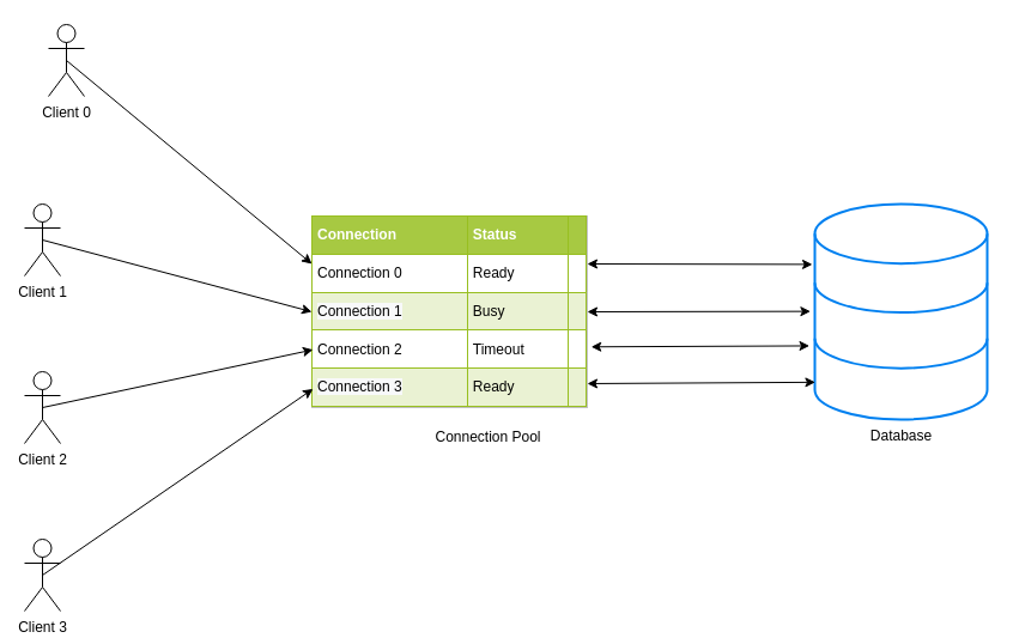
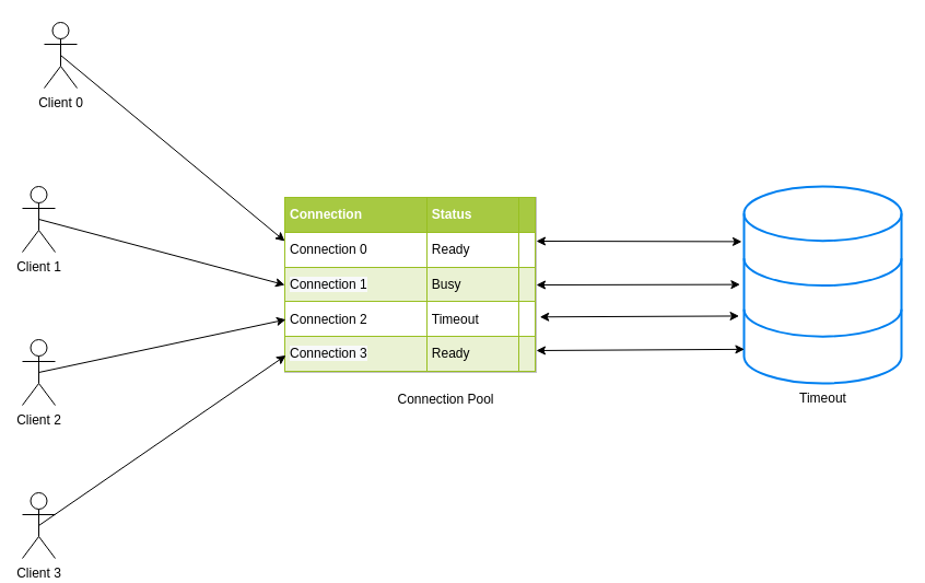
- <mxCell id="11" value="Database" style="html=1;verticalLabelPosition=bottom;align=center;labelBackgroundColor=#ffffff;verticalAlign=top;strokeWidth=2;strokeColor=#0080F0;fillColor=#ffffff;shadow=0;dashed=0;shape=mxgraph.ios7.icons.data;" vertex="1" parent="1"><mxGeometry x="680" y="170" width="144" height="180" as="geometry" /></mxCell>
+ <mxCell id="11" value="Timeout" style="html=1;verticalLabelPosition=bottom;align=center;labelBackgroundColor=#ffffff;verticalAlign=top;strokeWidth=2;strokeColor=#0080F0;fillColor=#ffffff;shadow=0;dashed=0;shape=mxgraph.ios7.icons.data;" vertex="1" parent="1"><mxGeometry x="680" y="170" width="144" height="180" as="geometry" /></mxCell>
